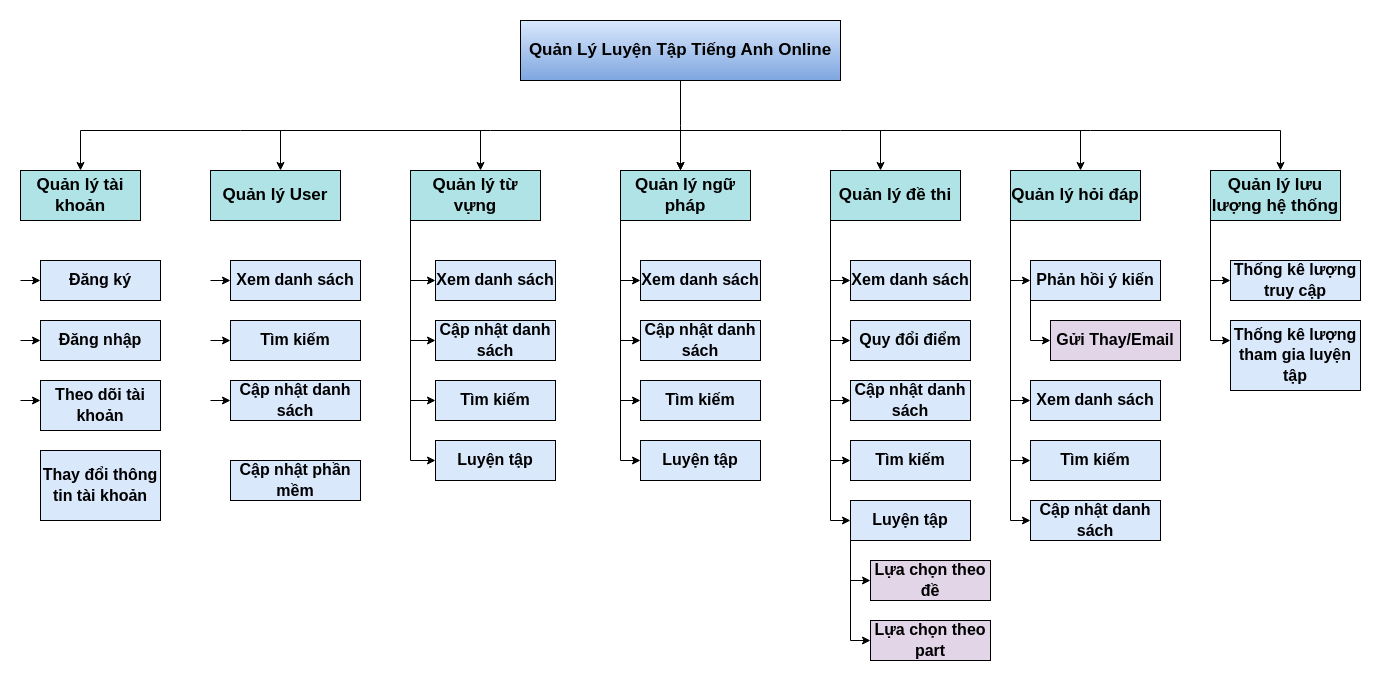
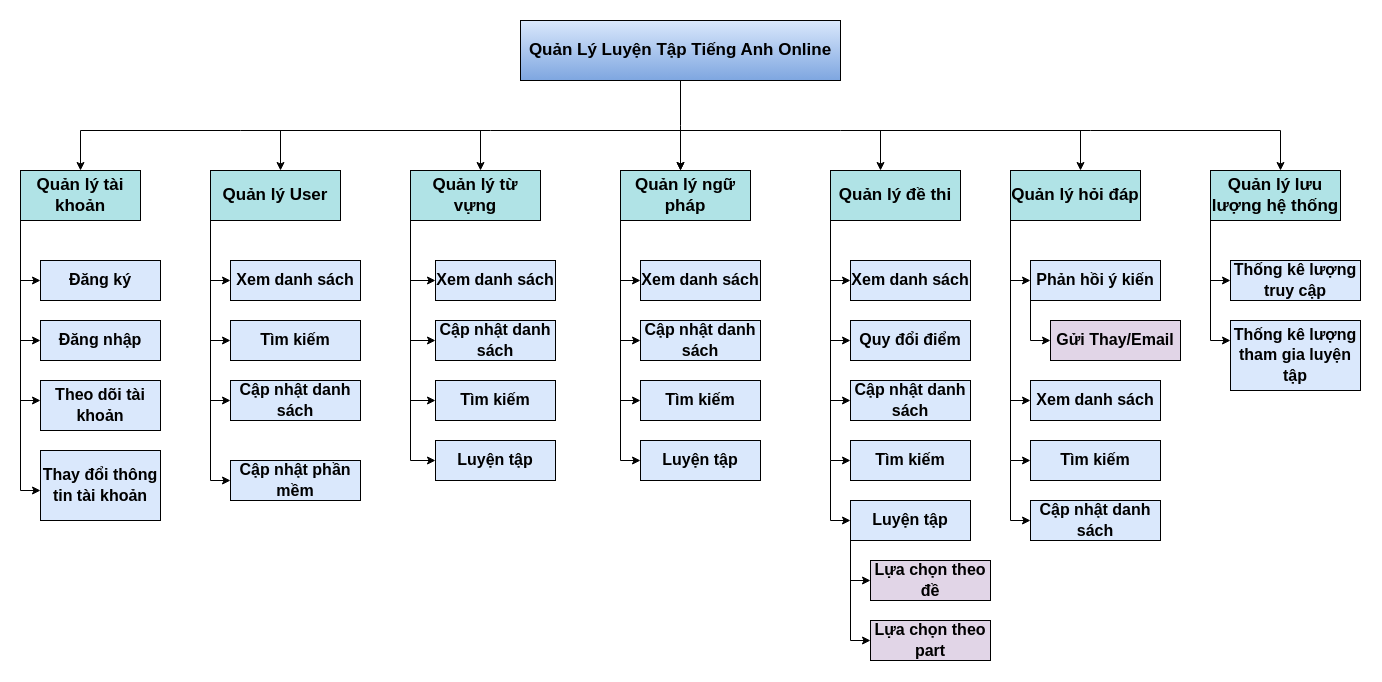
+ <mxCell id="13" style="edgeStyle=orthogonalEdgeStyle;rounded=0;orthogonalLoop=1;jettySize=auto;html=1;exitX=0;exitY=1;exitDx=0;exitDy=0;fontSize=17;entryX=0;entryY=0.5;entryDx=0;entryDy=0;strokeColor=#000000;" parent="1" source="14" target="55" edge="1"><mxGeometry relative="1" as="geometry"><mxPoint x="210.667" y="490" as="targetPoint" /></mxGeometry></mxCell>
+ <mxCell id="11" style="edgeStyle=orthogonalEdgeStyle;rounded=0;orthogonalLoop=1;jettySize=auto;html=1;exitX=0;exitY=1;exitDx=0;exitDy=0;fontSize=17;strokeColor=#000000;" parent="1" source="12" target="33" edge="1"><mxGeometry relative="1" as="geometry"><mxPoint x="40" y="460" as="targetPoint" /><Array as="points"><mxPoint x="20" y="490" /></Array></mxGeometry></mxCell>
